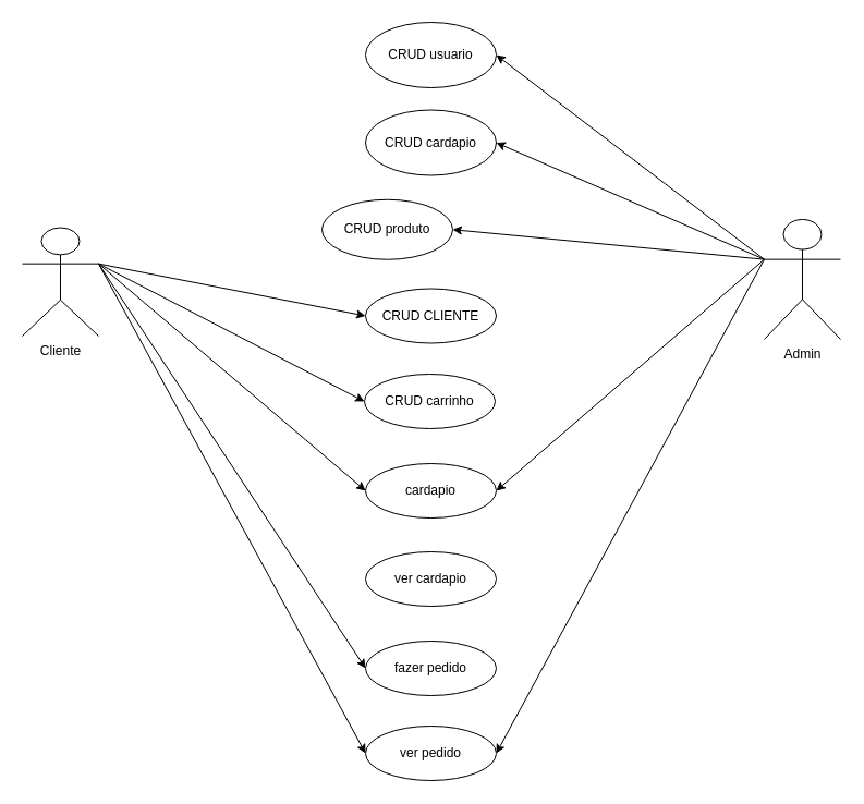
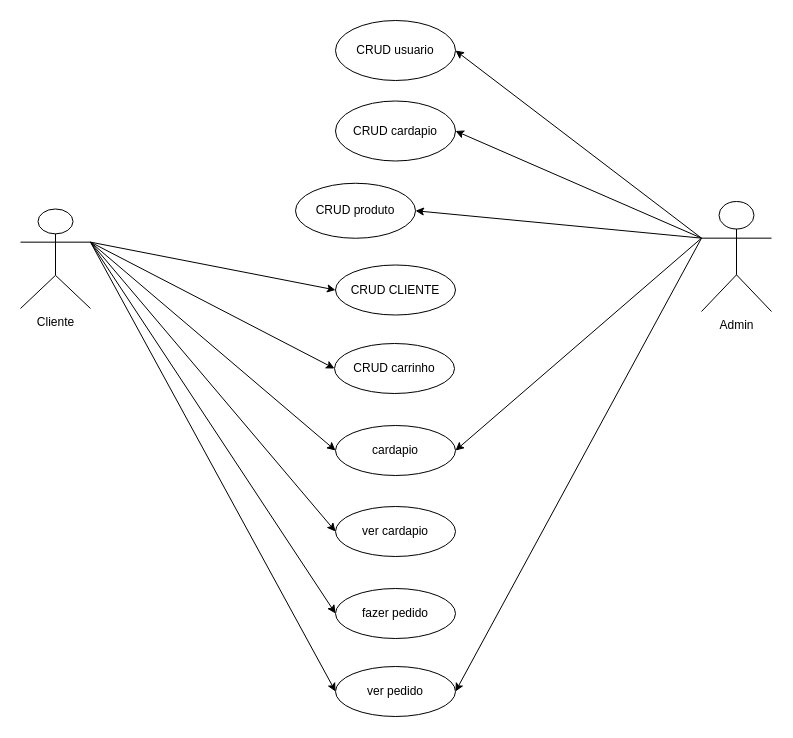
+ <mxCell id="17" value="" style="endArrow=classic;html=1;rounded=0;exitX=1;exitY=0.333;exitDx=0;exitDy=0;exitPerimeter=0;entryX=0;entryY=0.5;entryDx=0;entryDy=0;" edge="1" parent="1" source="2" target="7"><mxGeometry width="50" height="50" relative="1" as="geometry"><mxPoint x="85" y="160" as="sourcePoint" /><mxPoint x="235" y="155" as="targetPoint" /></mxGeometry></mxCell>
